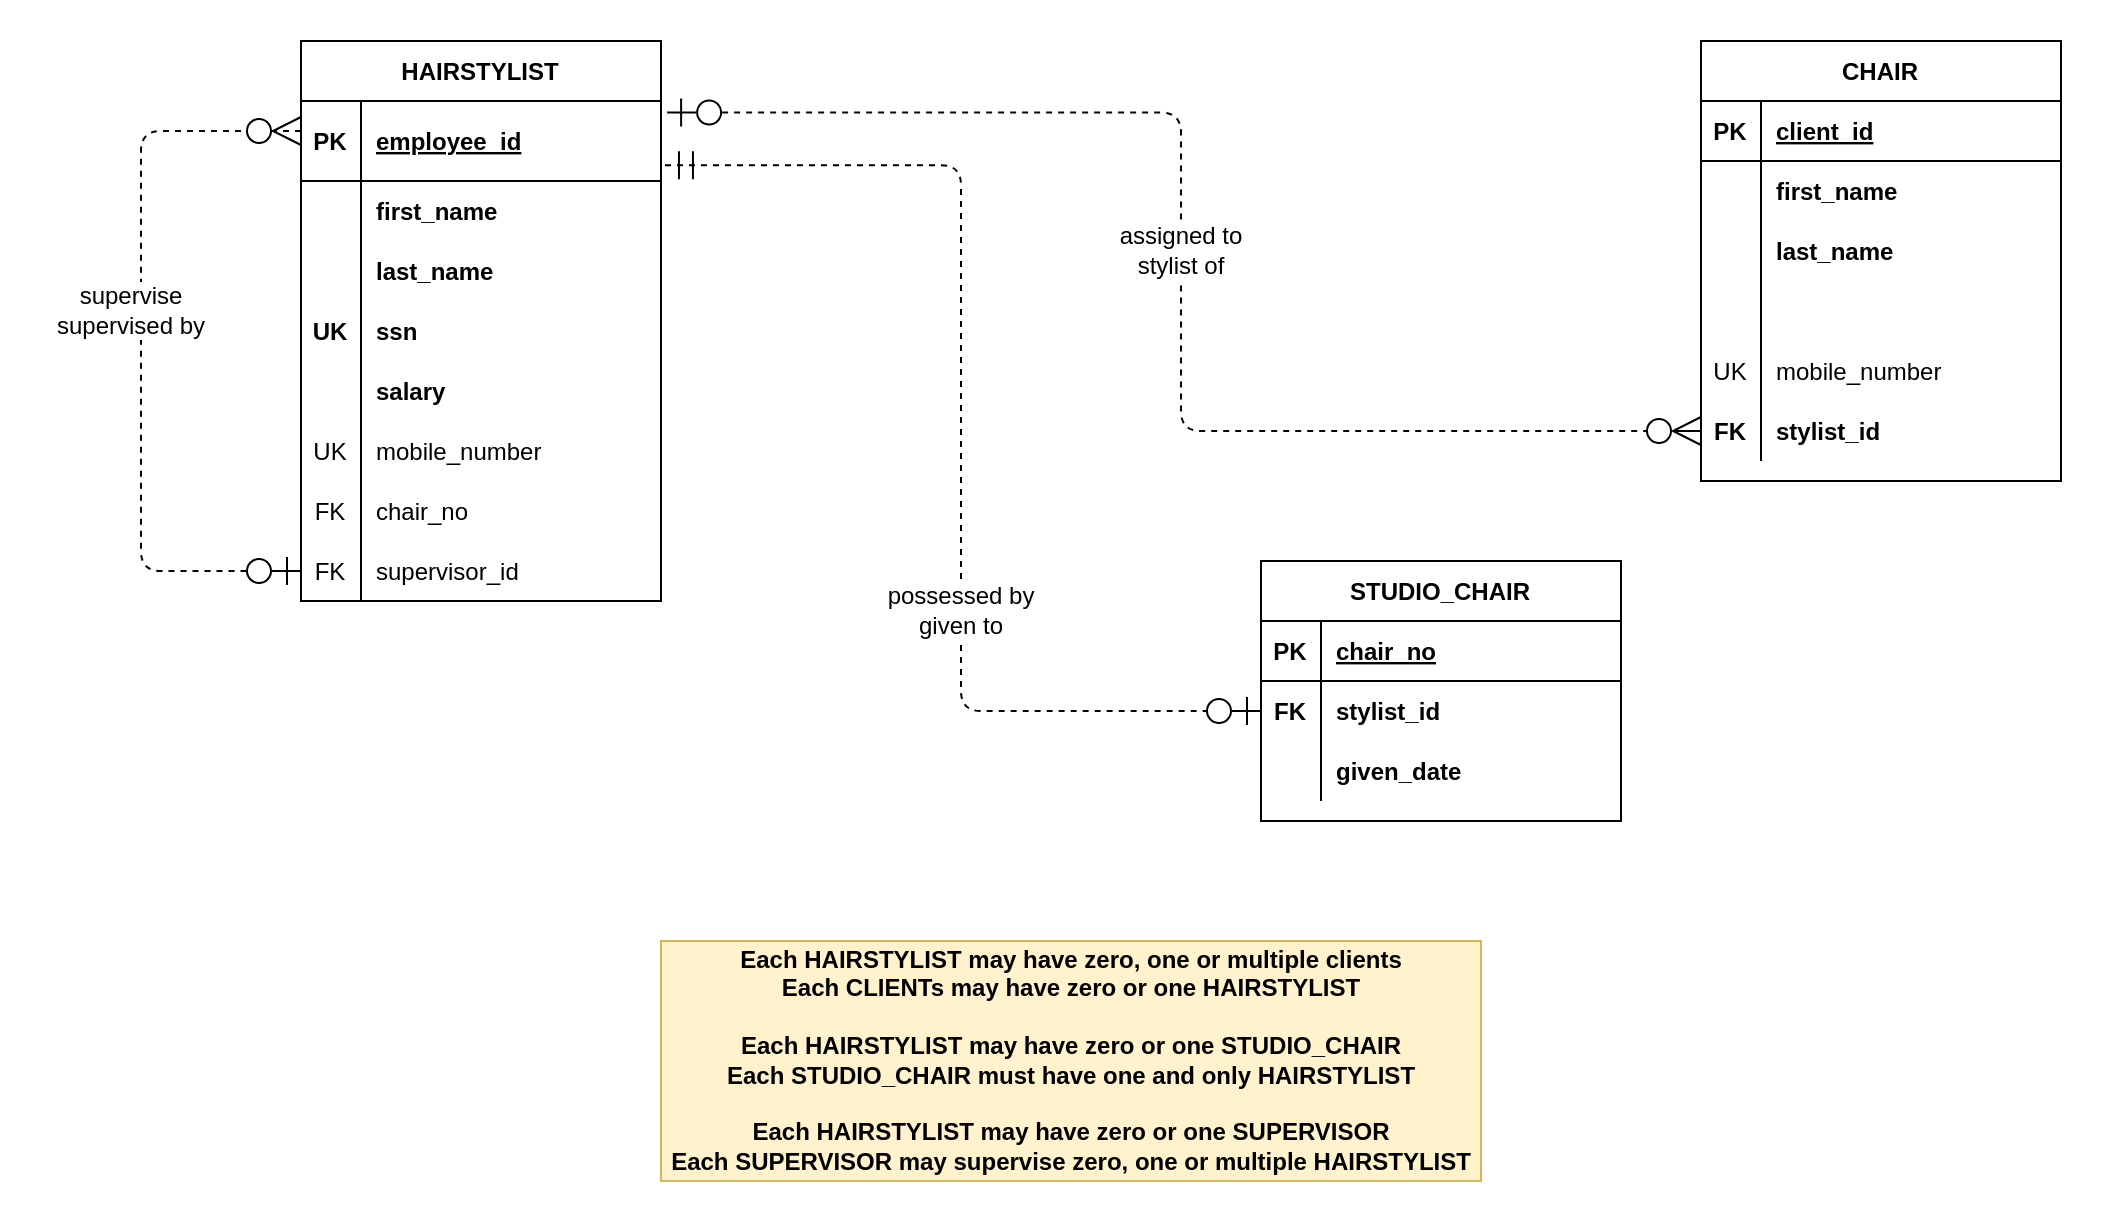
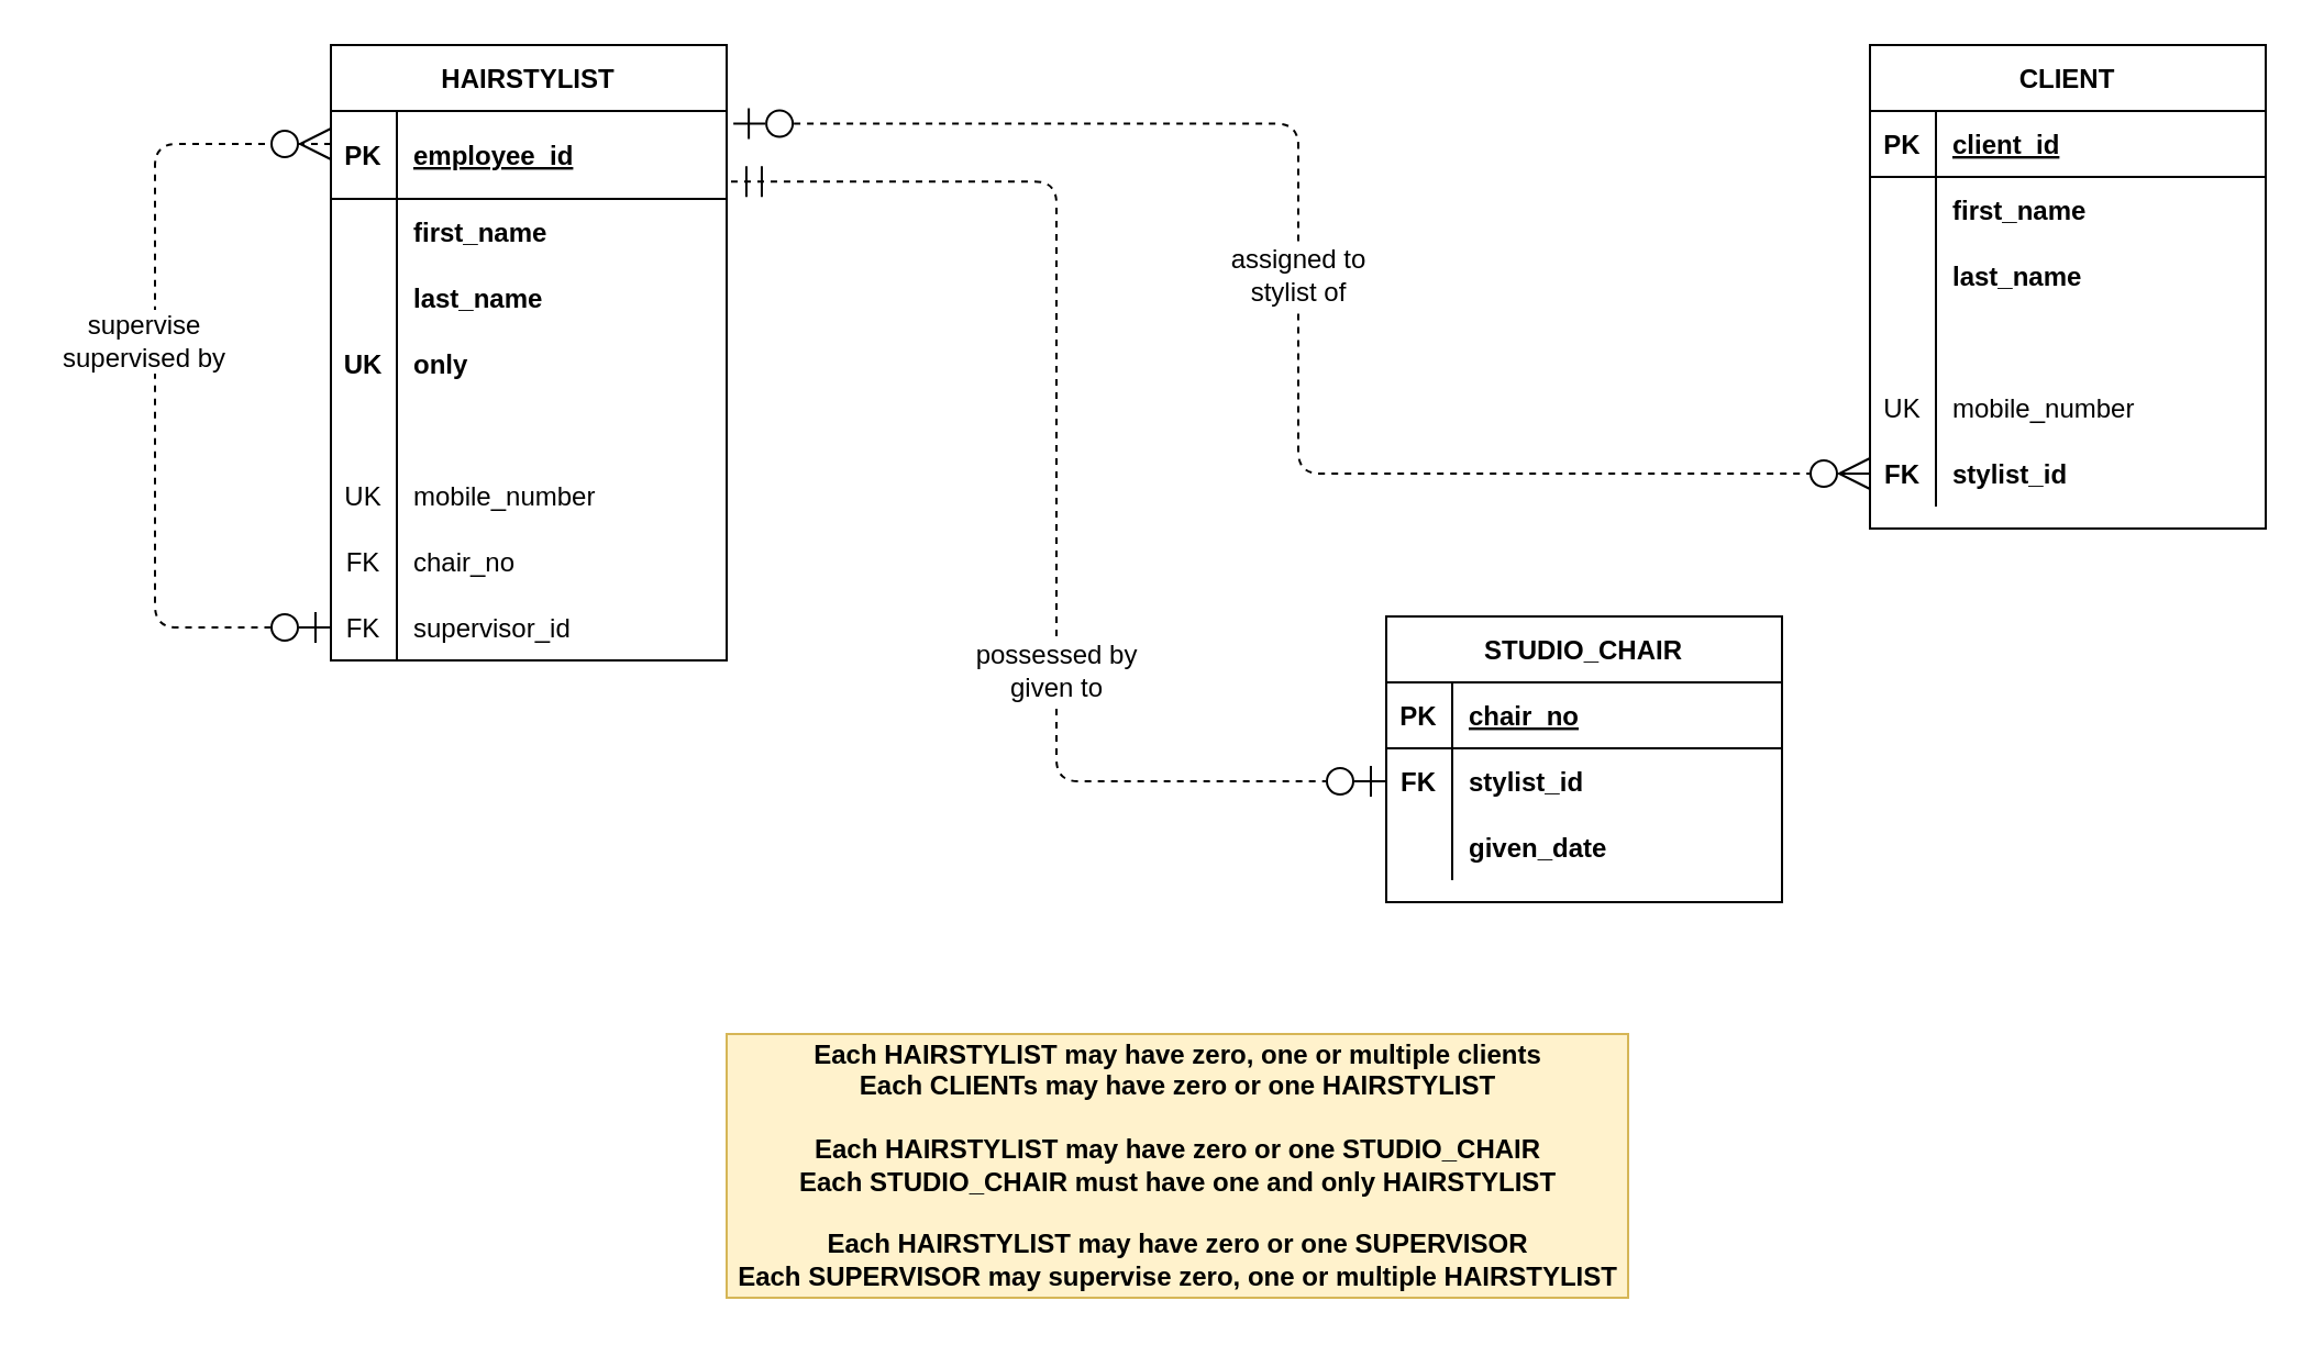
- <mxCell id="28" value="CHAIR" style="shape=table;startSize=30;container=1;collapsible=1;childLayout=tableLayout;fixedRows=1;rowLines=0;fontStyle=1;align=center;resizeLast=1;" parent="1" vertex="1"><mxGeometry x="850" y="20" width="180" height="220" as="geometry" /></mxCell>
+ <mxCell id="28" value="CLIENT" style="shape=table;startSize=30;container=1;collapsible=1;childLayout=tableLayout;fixedRows=1;rowLines=0;fontStyle=1;align=center;resizeLast=1;" parent="1" vertex="1"><mxGeometry x="850" y="20" width="180" height="220" as="geometry" /></mxCell>
- <mxCell id="14" value="ssn" style="shape=partialRectangle;connectable=0;fillColor=none;top=0;left=0;bottom=0;right=0;align=left;spacingLeft=6;overflow=hidden;fontStyle=1" parent="12" vertex="1"><mxGeometry x="30" width="150" height="30" as="geometry"><mxRectangle width="150" height="30" as="alternateBounds" /></mxGeometry></mxCell>
+ <mxCell id="14" value="only" style="shape=partialRectangle;connectable=0;fillColor=none;top=0;left=0;bottom=0;right=0;align=left;spacingLeft=6;overflow=hidden;fontStyle=1" parent="12" vertex="1"><mxGeometry x="30" width="150" height="30" as="geometry"><mxRectangle width="150" height="30" as="alternateBounds" /></mxGeometry></mxCell>
- <mxCell id="17" value="salary" style="shape=partialRectangle;connectable=0;fillColor=none;top=0;left=0;bottom=0;right=0;align=left;spacingLeft=6;overflow=hidden;fontStyle=1" parent="15" vertex="1"><mxGeometry x="30" width="150" height="30" as="geometry"><mxRectangle width="150" height="30" as="alternateBounds" /></mxGeometry></mxCell>
